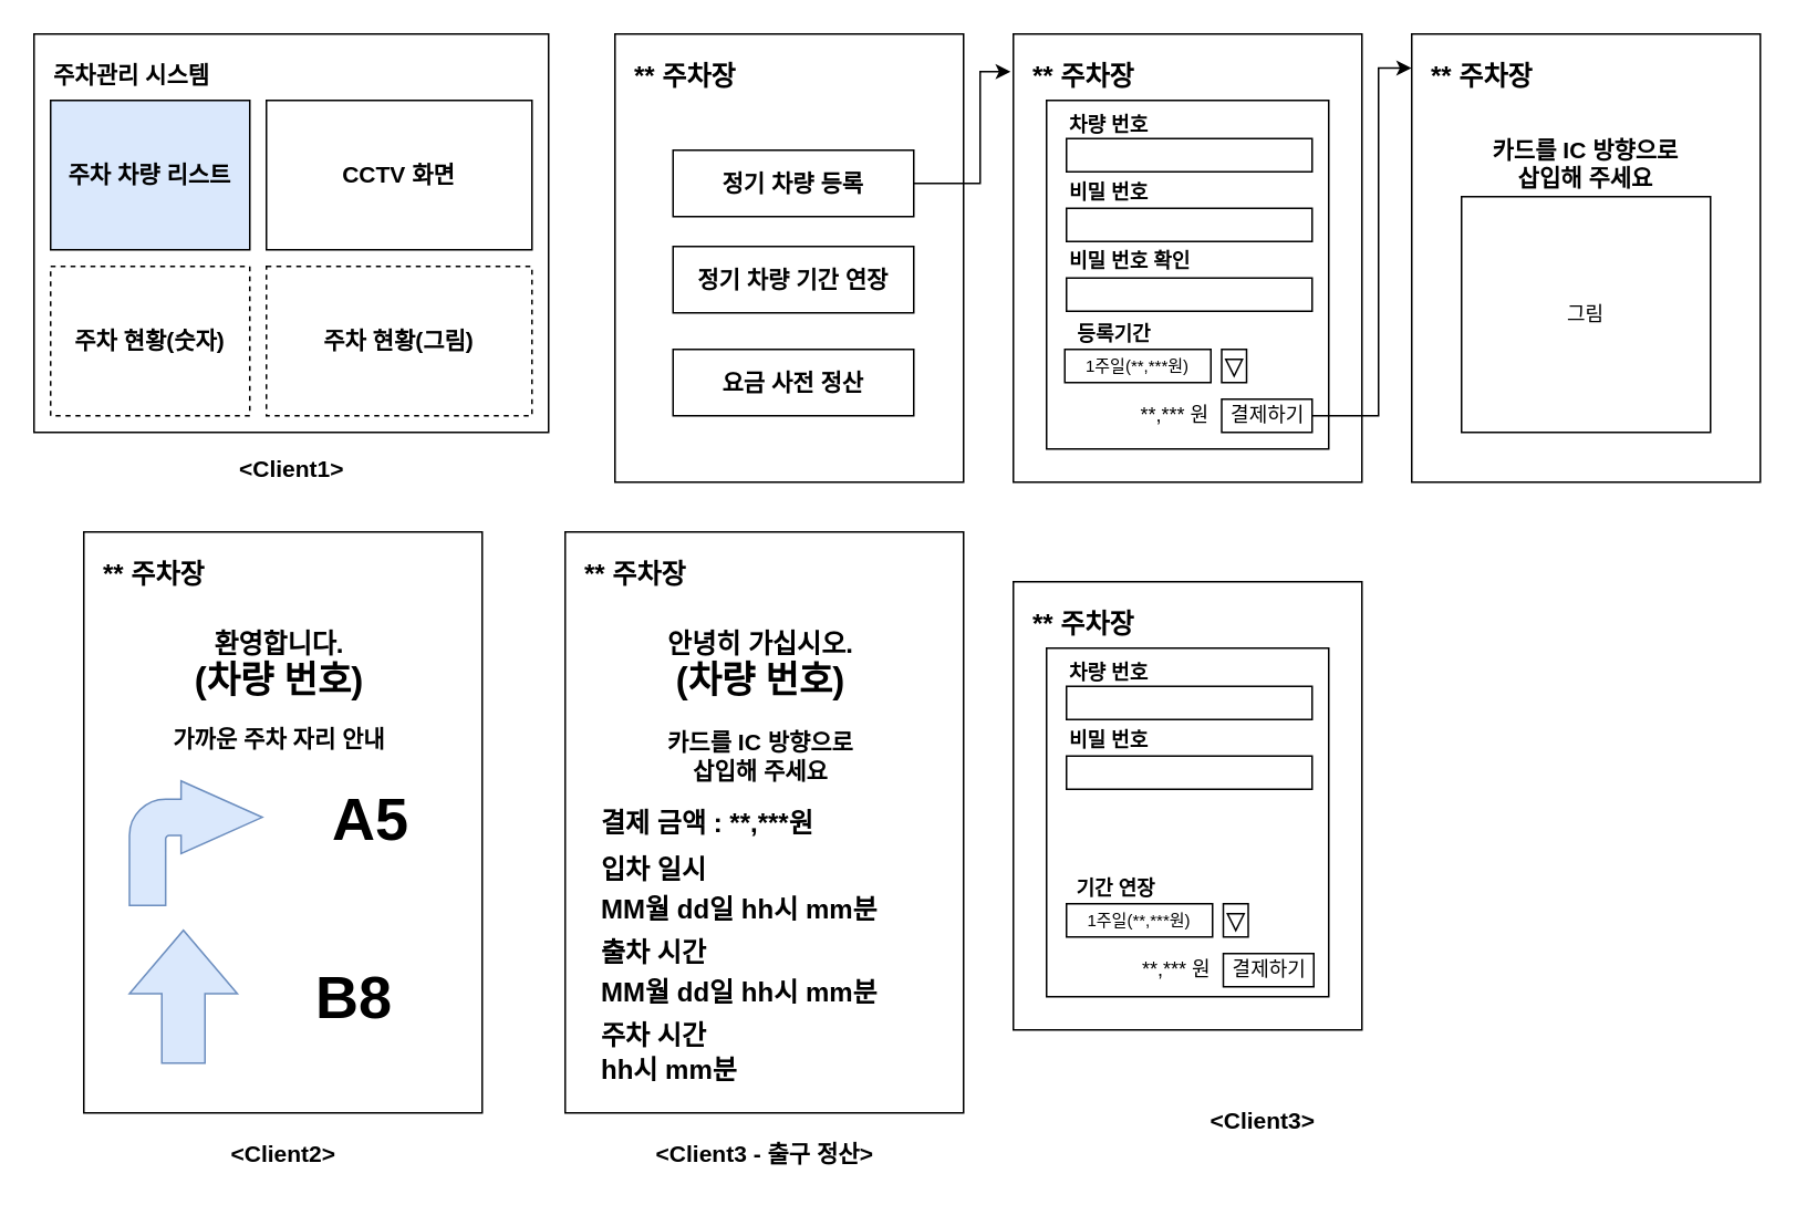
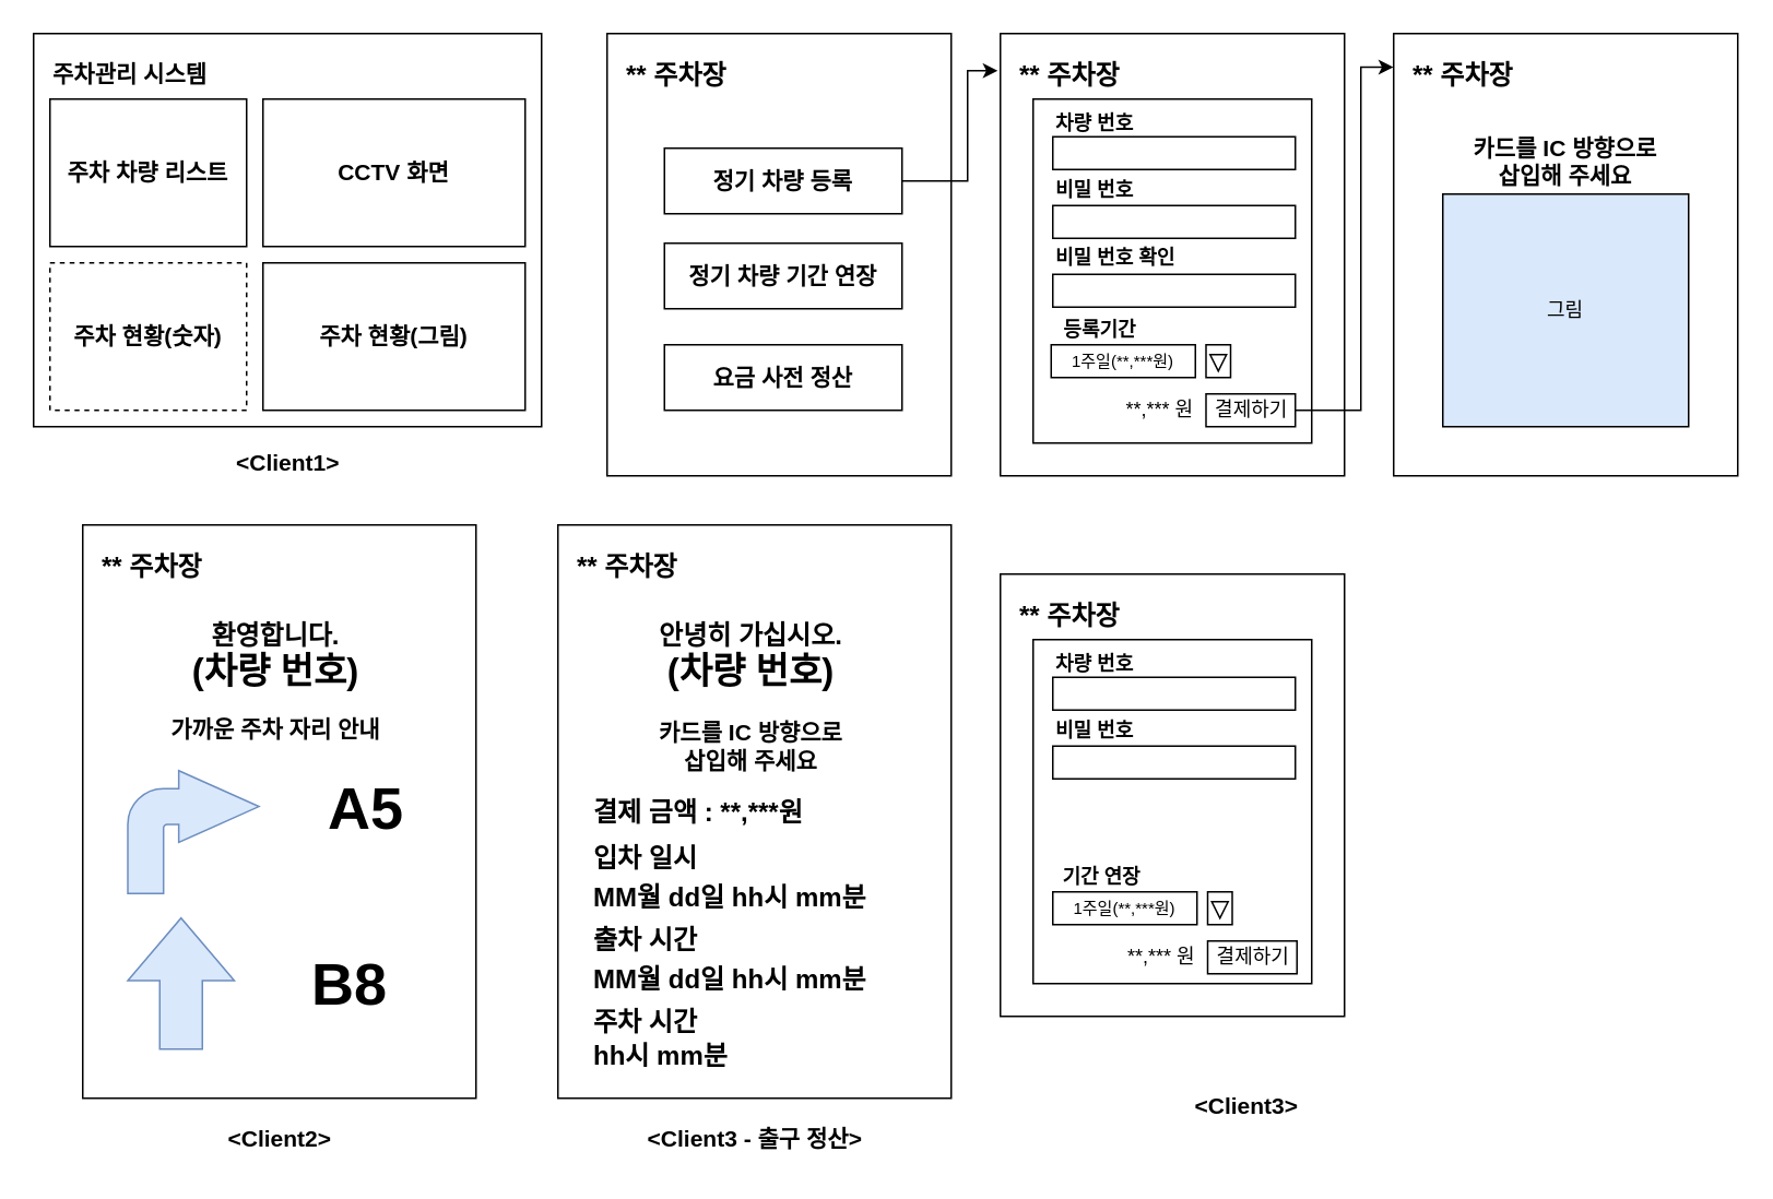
- <mxCell id="19" value="주차 차량 리스트" style="rounded=0;whiteSpace=wrap;html=1;fontSize=14;fontStyle=1;fillColor=#dae8fc;" parent="16" vertex="1"><mxGeometry x="10" y="40" width="120" height="90" as="geometry" /></mxCell>
+ <mxCell id="19" value="주차 차량 리스트" style="rounded=0;whiteSpace=wrap;html=1;fontSize=14;fontStyle=1" parent="16" vertex="1"><mxGeometry x="10" y="40" width="120" height="90" as="geometry" /></mxCell>
- <mxCell id="50" value="그림" style="rounded=0;whiteSpace=wrap;html=1;" parent="46" vertex="1"><mxGeometry x="30" y="98" width="150" height="142" as="geometry" /></mxCell>
+ <mxCell id="50" value="그림" style="rounded=0;whiteSpace=wrap;html=1;fillColor=#dae8fc;" parent="46" vertex="1"><mxGeometry x="30" y="98" width="150" height="142" as="geometry" /></mxCell>
- <mxCell id="22" value="주차 현황(그림)" style="rounded=0;whiteSpace=wrap;html=1;align=center;verticalAlign=middle;fontSize=14;fontStyle=1;dashed=1;" parent="16" vertex="1"><mxGeometry x="140" y="140" width="160" height="90" as="geometry" /></mxCell>
+ <mxCell id="22" value="주차 현황(그림)" style="rounded=0;whiteSpace=wrap;html=1;align=center;verticalAlign=middle;fontSize=14;fontStyle=1" parent="16" vertex="1"><mxGeometry x="140" y="140" width="160" height="90" as="geometry" /></mxCell>
